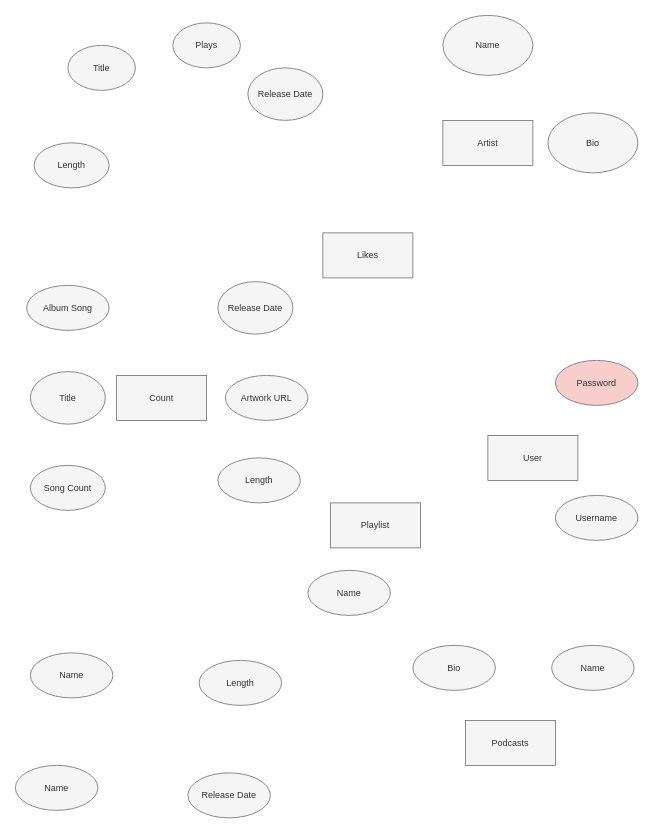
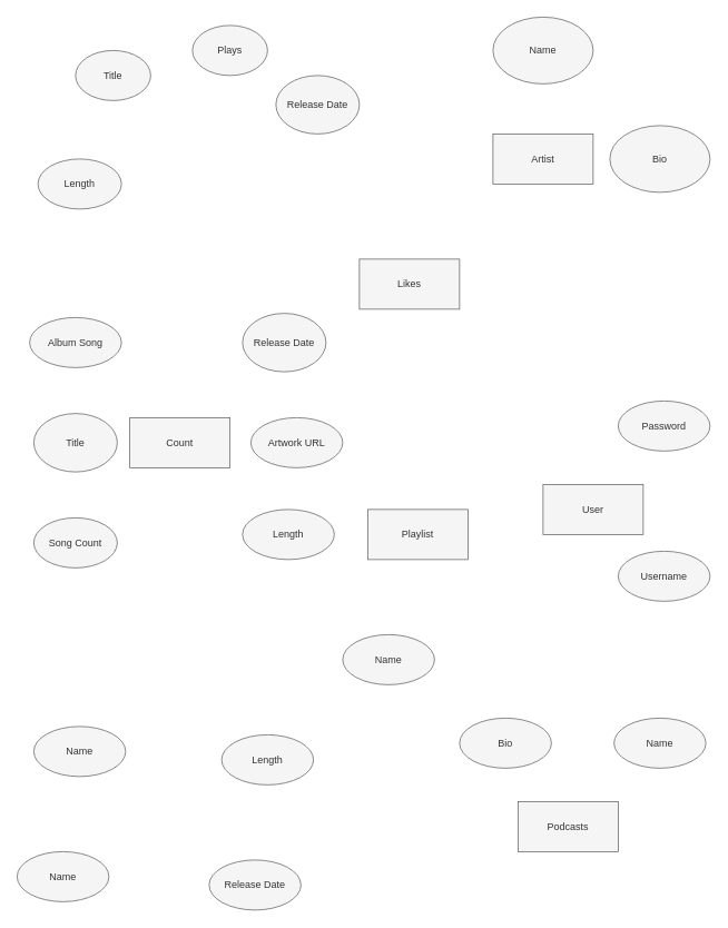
- <mxCell id="19" value="Password" style="ellipse;whiteSpace=wrap;html=1;fillColor=#f8cecc;fontColor=#333333;strokeColor=#666666;rounded=0;" parent="1" vertex="1"><mxGeometry x="740" y="480" width="110" height="60" as="geometry" /></mxCell>
+ <mxCell id="19" value="Password" style="ellipse;whiteSpace=wrap;html=1;fillColor=#f5f5f5;fontColor=#333333;strokeColor=#666666;rounded=0;" parent="1" vertex="1"><mxGeometry x="740" y="480" width="110" height="60" as="geometry" /></mxCell>
- <mxCell id="2" value="Playlist" style="rounded=0;whiteSpace=wrap;html=1;fillColor=#f5f5f5;fontColor=#333333;strokeColor=#666666;" parent="1" vertex="1"><mxGeometry x="440" y="670" width="120" height="60" as="geometry" /></mxCell>
+ <mxCell id="2" value="Playlist" style="rounded=0;whiteSpace=wrap;html=1;fillColor=#f5f5f5;fontColor=#333333;strokeColor=#666666;" parent="1" vertex="1"><mxGeometry x="440" y="610" width="120" height="60" as="geometry" /></mxCell>
